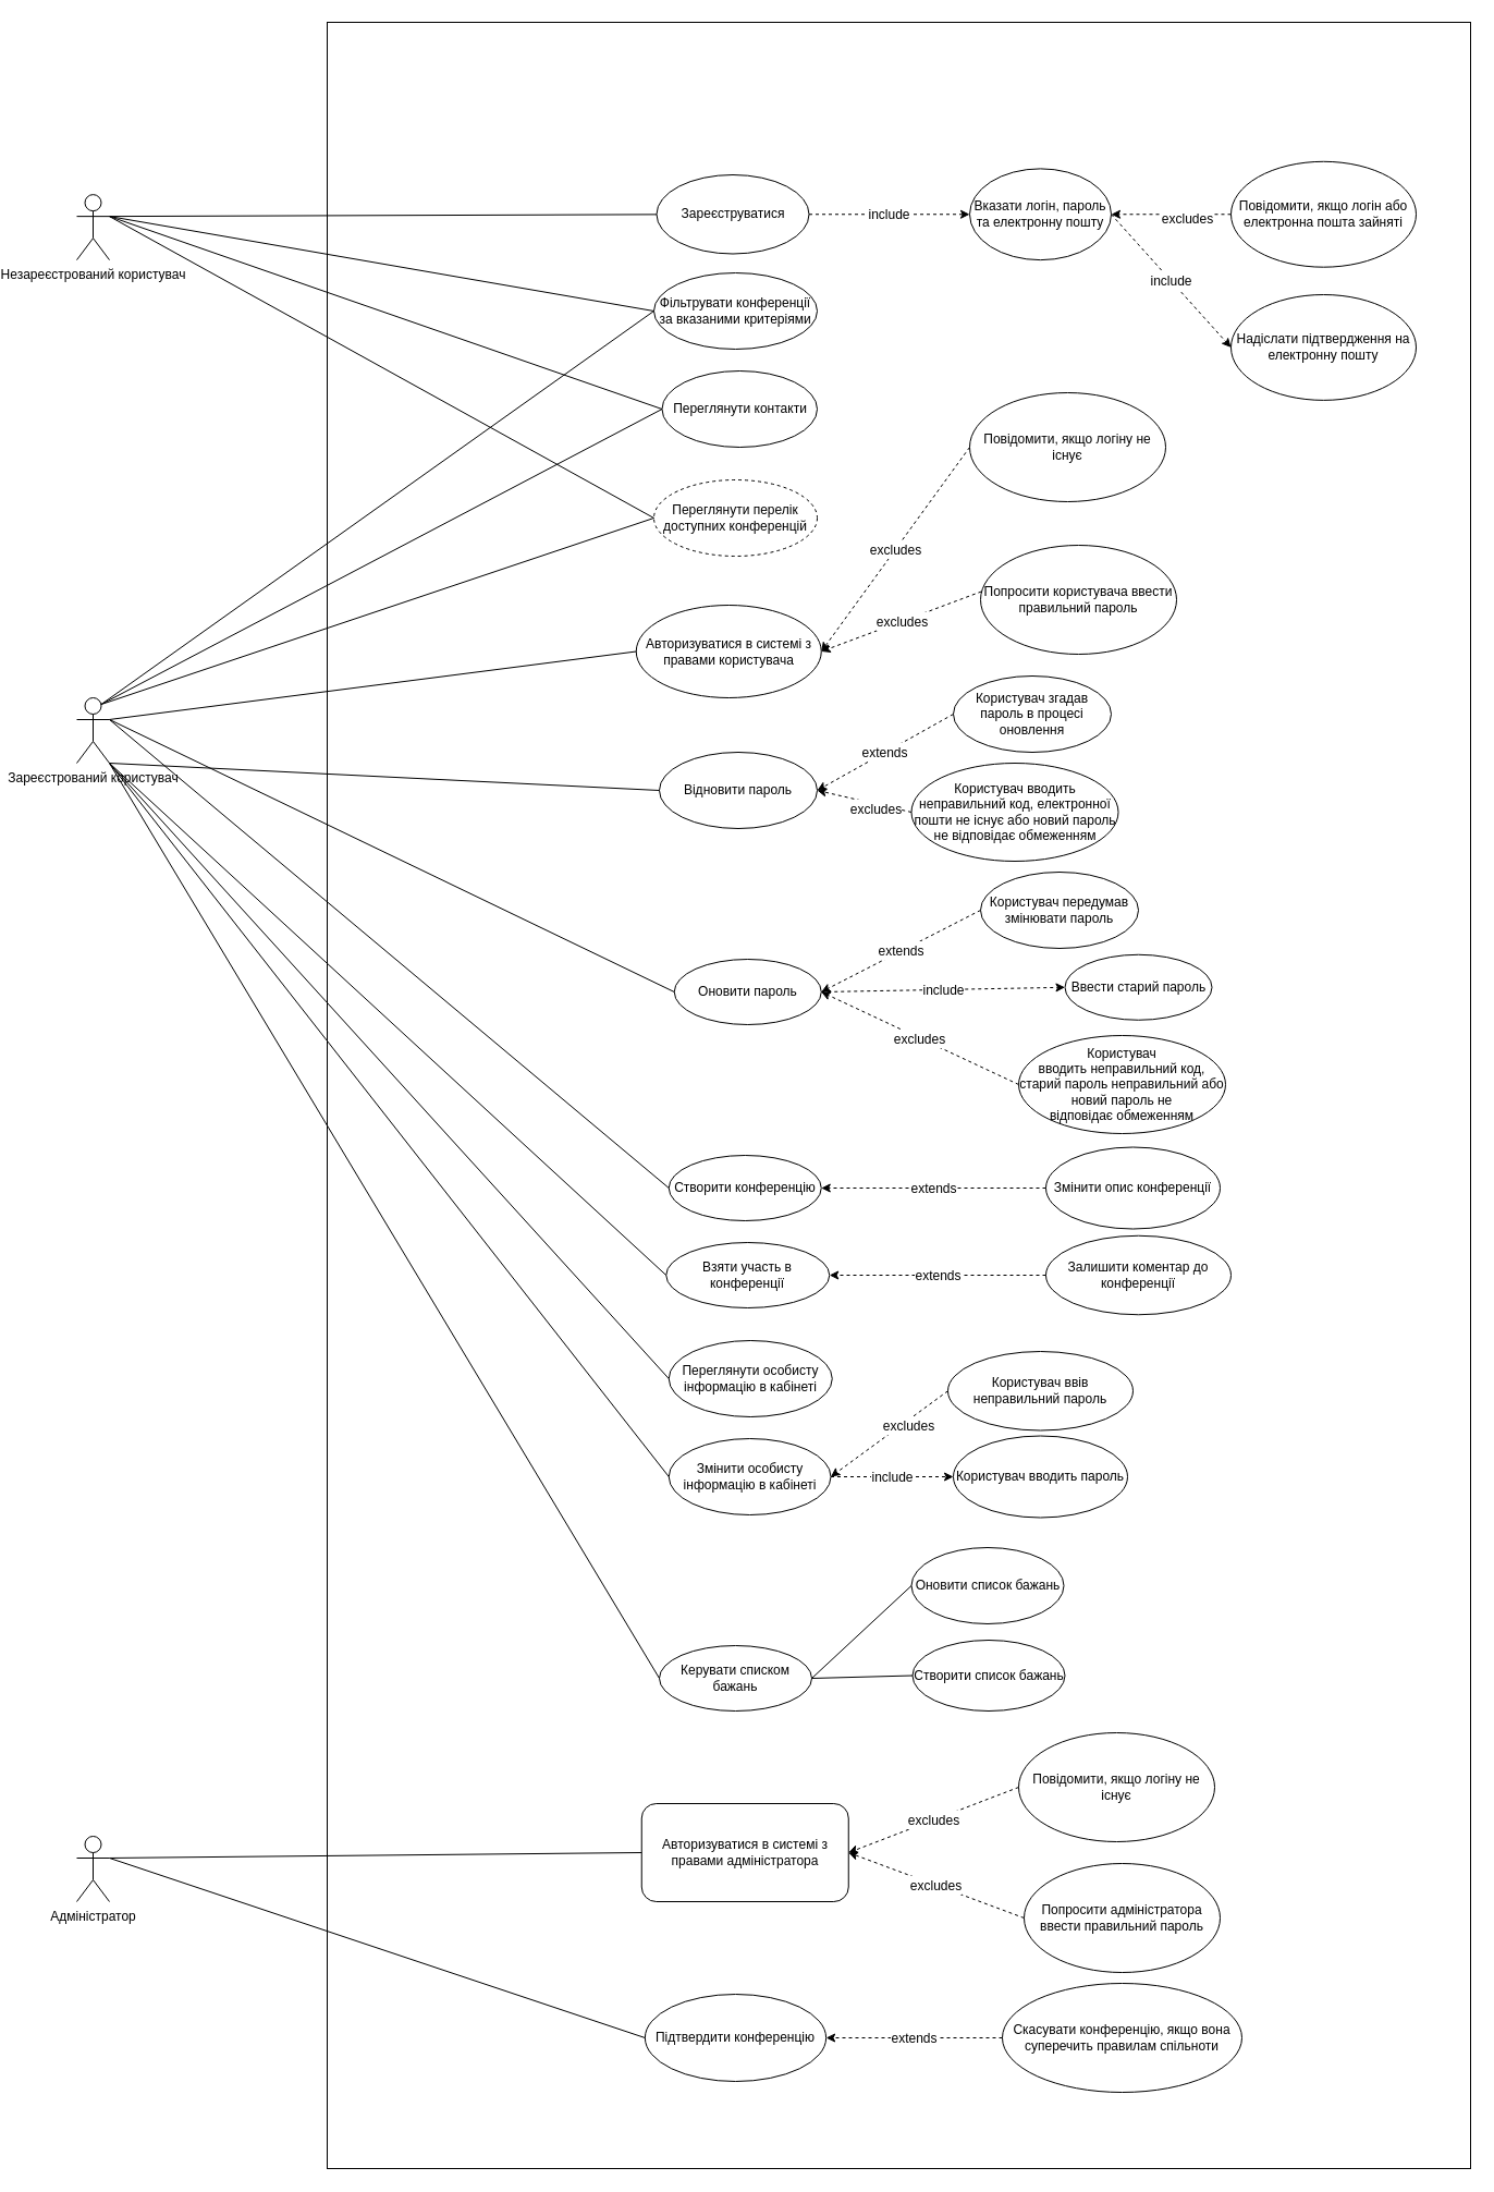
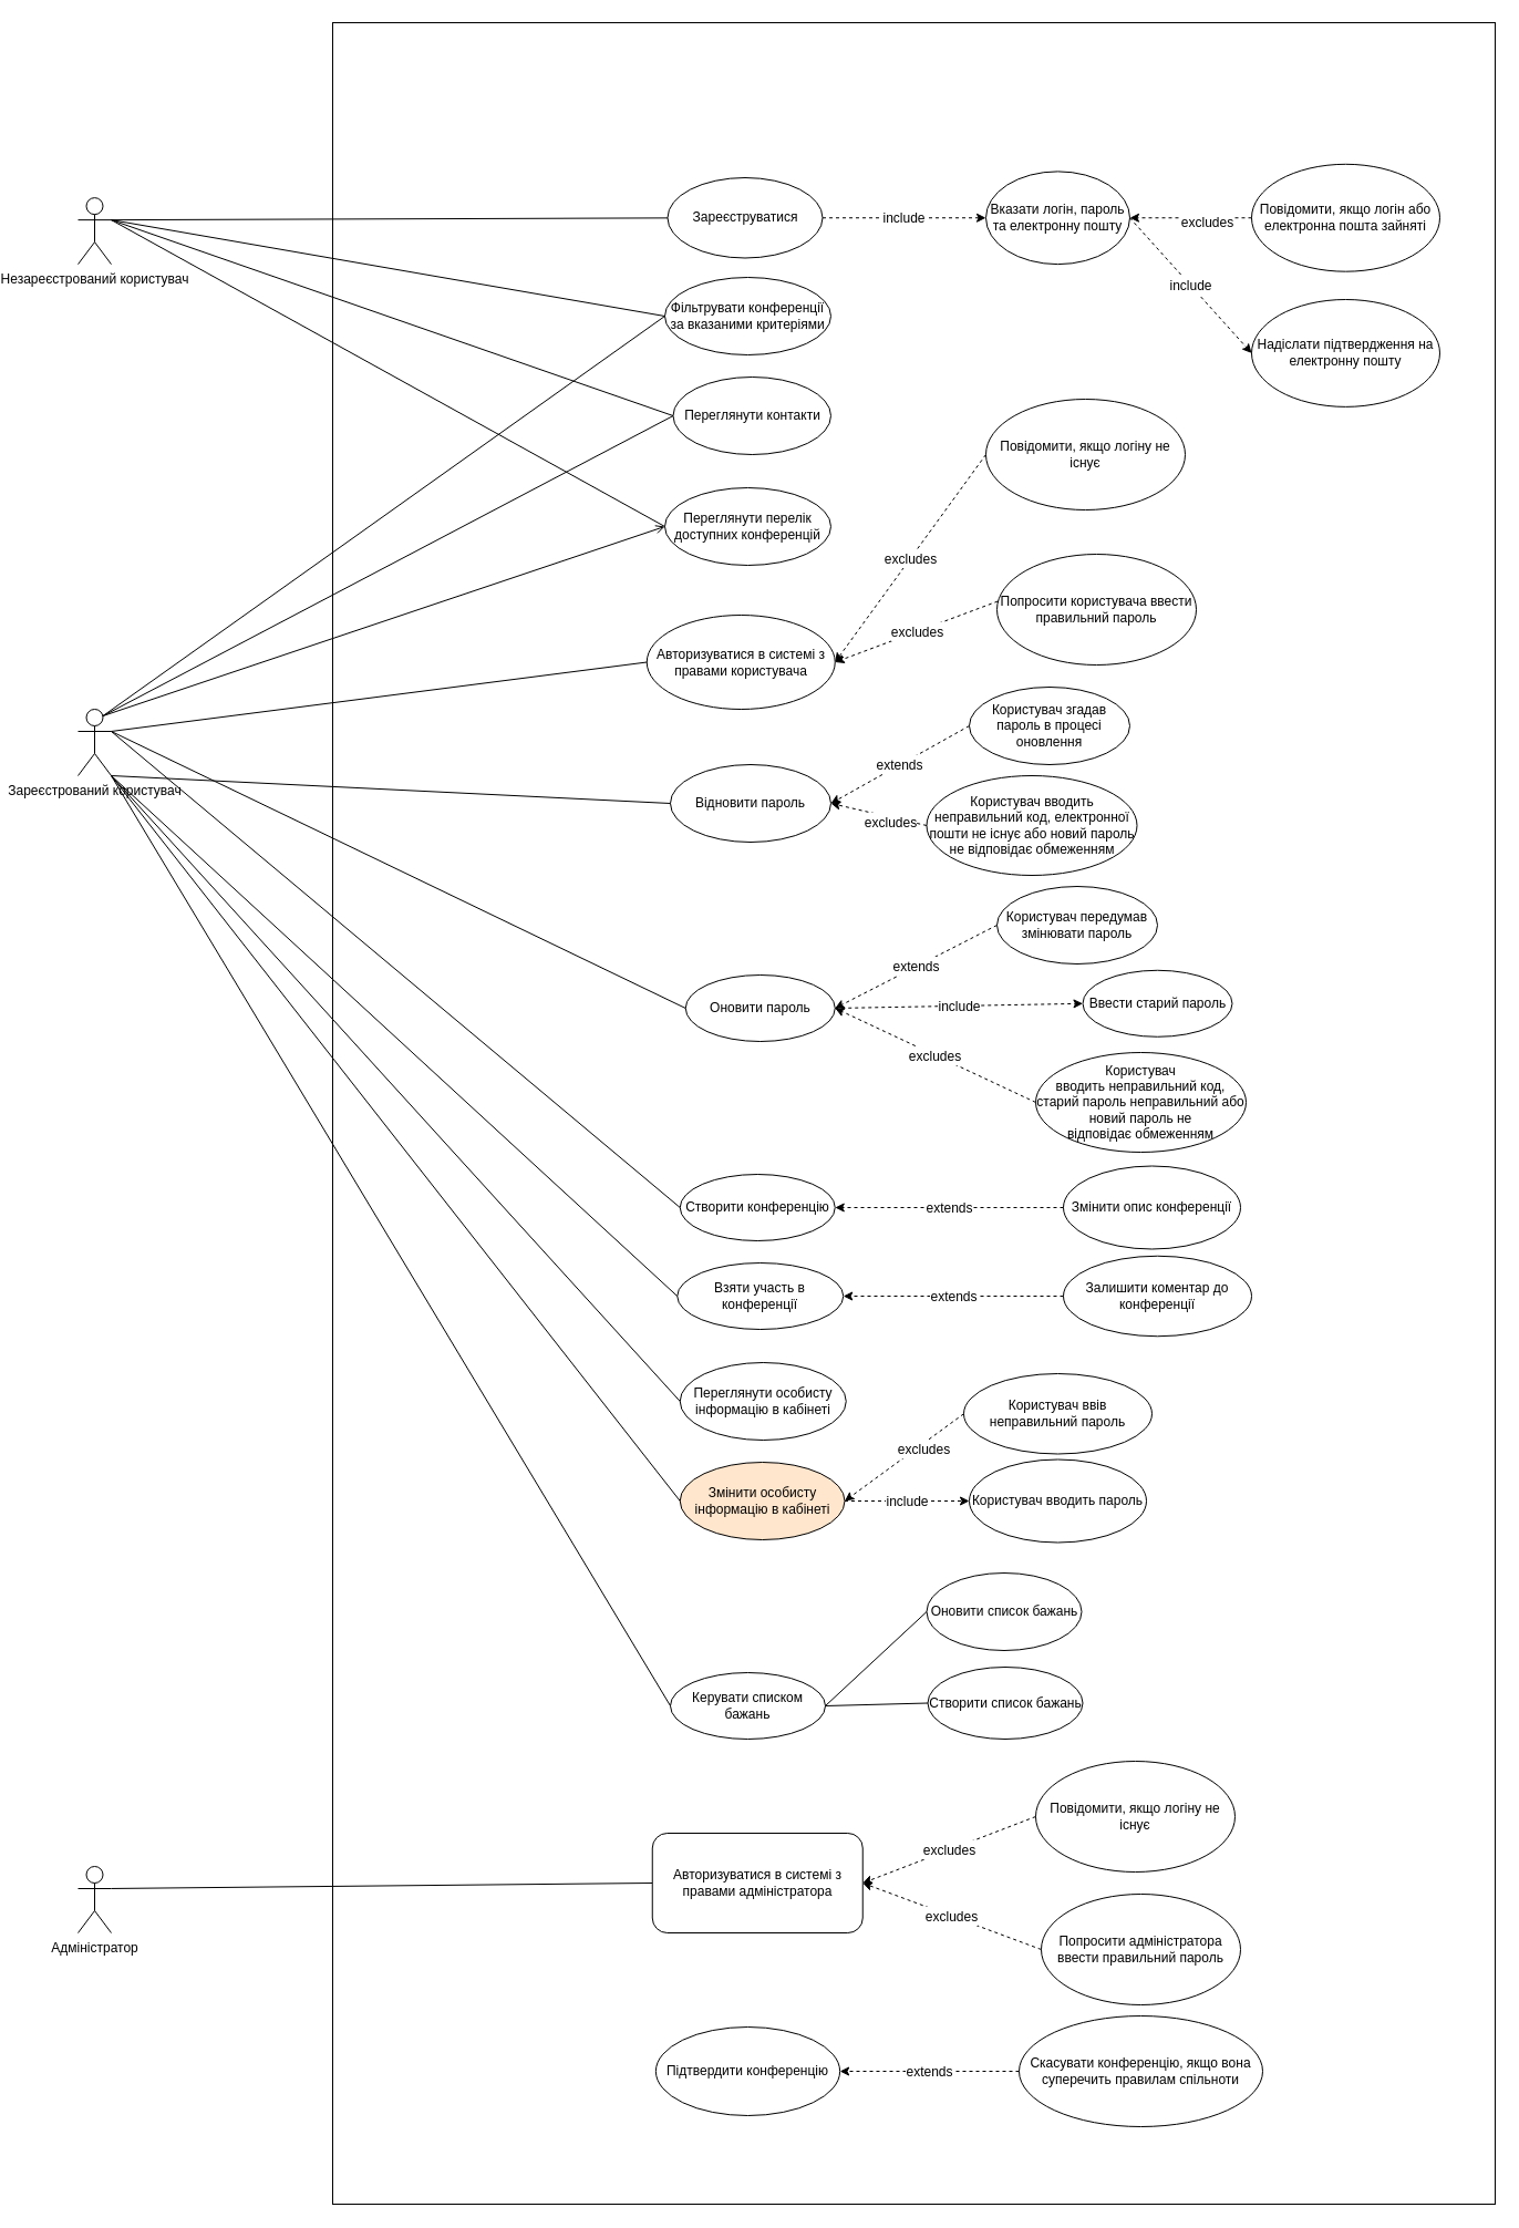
- <mxCell id="22" value="Переглянути перелік доступних конференцій" style="ellipse;whiteSpace=wrap;html=1;dashed=1;" parent="1" vertex="1"><mxGeometry x="550" y="440" width="150" height="70" as="geometry" /></mxCell>
+ <mxCell id="22" value="Переглянути перелік доступних конференцій" style="ellipse;whiteSpace=wrap;html=1;" parent="1" vertex="1"><mxGeometry x="550" y="440" width="150" height="70" as="geometry" /></mxCell>
- <mxCell id="32" value="" style="endArrow=none;html=1;rounded=0;entryX=0;entryY=0.5;entryDx=0;entryDy=0;exitX=0.75;exitY=0.1;exitDx=0;exitDy=0;exitPerimeter=0;" parent="1" source="4" target="22" edge="1"><mxGeometry width="50" height="50" relative="1" as="geometry"><mxPoint x="360" y="660" as="sourcePoint" /><mxPoint x="570" y="490" as="targetPoint" /></mxGeometry></mxCell>
+ <mxCell id="32" value="" style="endArrow=open;html=1;rounded=0;entryX=0;entryY=0.5;entryDx=0;entryDy=0;exitX=0.75;exitY=0.1;exitDx=0;exitDy=0;exitPerimeter=0;" parent="1" source="4" target="22" edge="1"><mxGeometry width="50" height="50" relative="1" as="geometry"><mxPoint x="360" y="660" as="sourcePoint" /><mxPoint x="570" y="490" as="targetPoint" /></mxGeometry></mxCell>
- <mxCell id="25" value="Змінити особисту інформацію в кабінеті" style="ellipse;whiteSpace=wrap;html=1;" parent="1" vertex="1"><mxGeometry x="563.75" y="1320" width="148.75" height="70" as="geometry" /></mxCell>
+ <mxCell id="25" value="Змінити особисту інформацію в кабінеті" style="ellipse;whiteSpace=wrap;html=1;fillColor=#ffe6cc;" parent="1" vertex="1"><mxGeometry x="563.75" y="1320" width="148.75" height="70" as="geometry" /></mxCell>
- <mxCell id="33" value="" style="endArrow=none;html=1;rounded=0;entryX=0;entryY=0.5;entryDx=0;entryDy=0;exitX=1;exitY=0.333;exitDx=0;exitDy=0;exitPerimeter=0;" parent="1" source="5" target="29" edge="1"><mxGeometry width="50" height="50" relative="1" as="geometry"><mxPoint x="-190" y="1085" as="sourcePoint" /><mxPoint x="200" y="1015" as="targetPoint" /></mxGeometry></mxCell>
